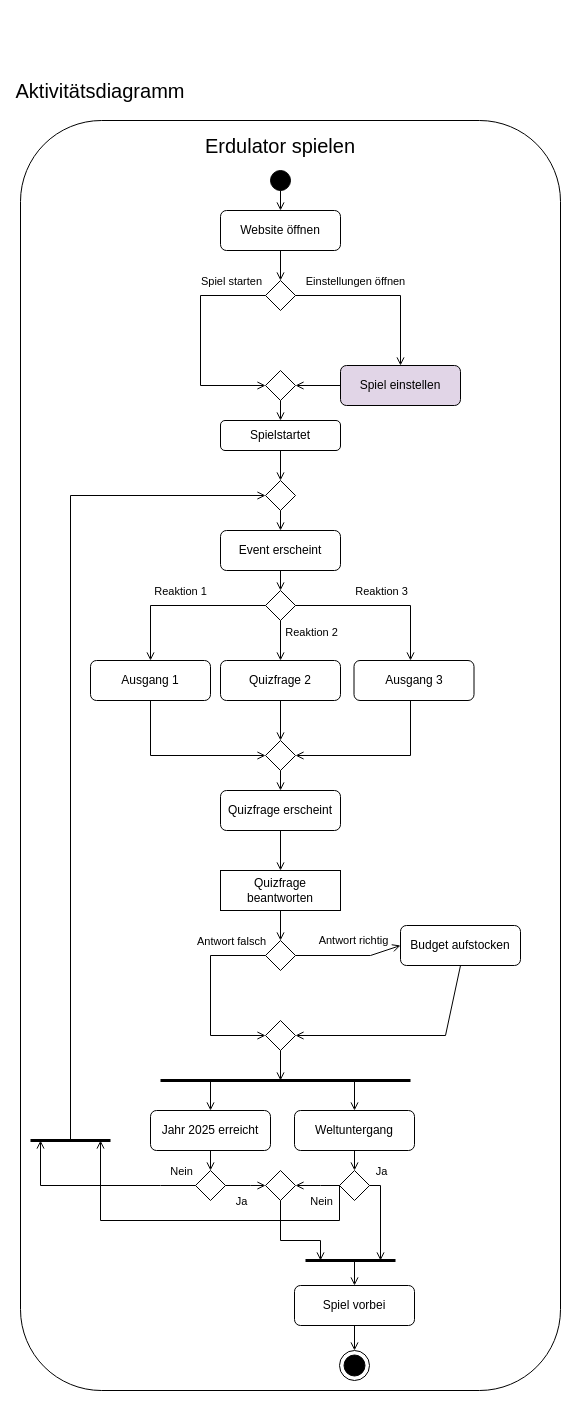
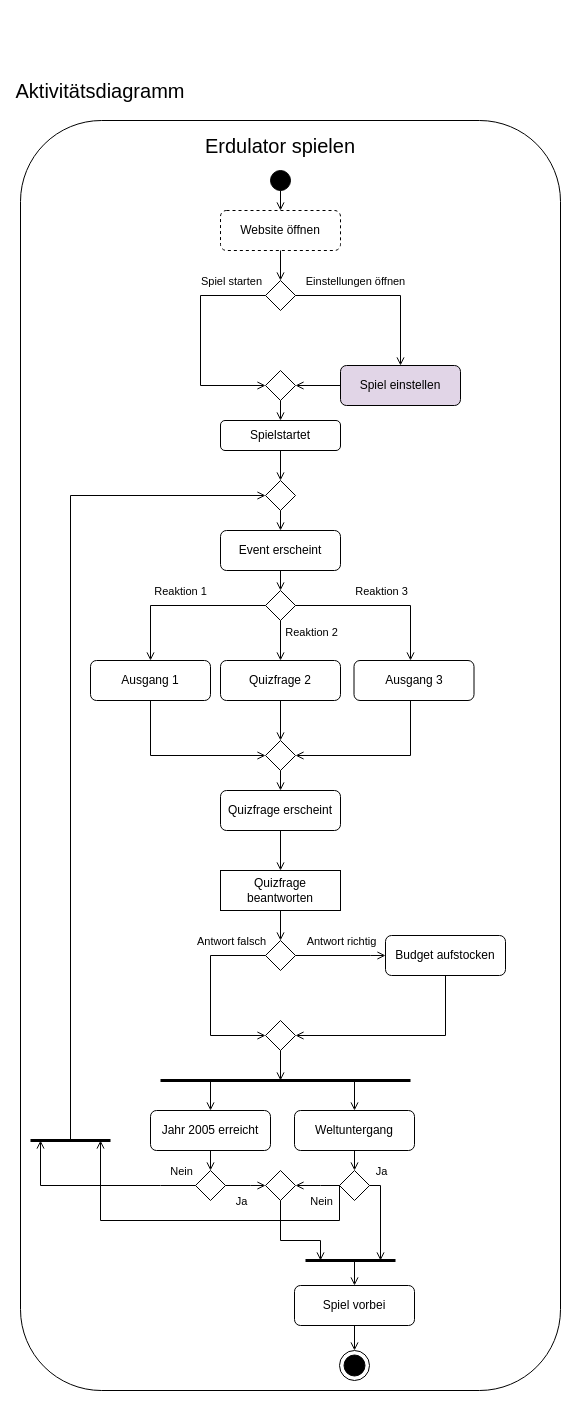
- <mxCell id="3" value="Website öffnen" style="rounded=1;whiteSpace=wrap;html=1;fontSize=12;glass=0;strokeWidth=1;shadow=0;" parent="1" vertex="1"><mxGeometry x="220" y="210" width="120" height="40" as="geometry" /></mxCell>
+ <mxCell id="3" value="Website öffnen" style="rounded=1;whiteSpace=wrap;html=1;fontSize=12;glass=0;strokeWidth=1;shadow=0;dashed=1;" parent="1" vertex="1"><mxGeometry x="220" y="210" width="120" height="40" as="geometry" /></mxCell>
- <mxCell id="36" value="Budget aufstocken" style="rounded=1;whiteSpace=wrap;html=1;fontSize=12;glass=0;strokeWidth=1;shadow=0;" parent="1" vertex="1"><mxGeometry x="400" y="925" width="120" height="40" as="geometry" /></mxCell>
+ <mxCell id="36" value="Budget aufstocken" style="rounded=1;whiteSpace=wrap;html=1;fontSize=12;glass=0;strokeWidth=1;shadow=0;" parent="1" vertex="1"><mxGeometry x="385" y="935" width="120" height="40" as="geometry" /></mxCell>
- <mxCell id="50" value="Jahr 2025 erreicht" style="rounded=1;whiteSpace=wrap;html=1;fontSize=12;glass=0;strokeWidth=1;shadow=0;" parent="1" vertex="1"><mxGeometry x="150" y="1110" width="120" height="40" as="geometry" /></mxCell>
+ <mxCell id="50" value="Jahr 2005 erreicht" style="rounded=1;whiteSpace=wrap;html=1;fontSize=12;glass=0;strokeWidth=1;shadow=0;" parent="1" vertex="1"><mxGeometry x="150" y="1110" width="120" height="40" as="geometry" /></mxCell>
